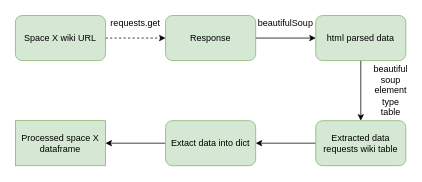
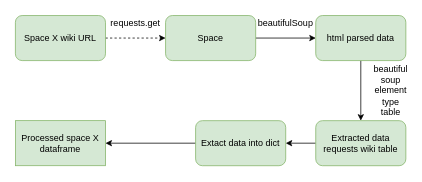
- <mxCell id="5" value="Response" style="rounded=1;whiteSpace=wrap;html=1;fillColor=#d5e8d4;strokeColor=#82b366;" vertex="1" parent="1"><mxGeometry x="220" y="20" width="120" height="60" as="geometry" /></mxCell>
+ <mxCell id="5" value="Space" style="rounded=1;whiteSpace=wrap;html=1;fillColor=#d5e8d4;strokeColor=#82b366;" vertex="1" parent="1"><mxGeometry x="220" y="20" width="120" height="60" as="geometry" /></mxCell>
- <mxCell id="11" value="Extact data into dict" style="rounded=1;whiteSpace=wrap;html=1;fillColor=#d5e8d4;strokeColor=#82b366;" vertex="1" parent="1"><mxGeometry x="220" y="160" width="120" height="60" as="geometry" /></mxCell>
+ <mxCell id="11" value="Extact data into dict" style="rounded=1;whiteSpace=wrap;html=1;fillColor=#d5e8d4;strokeColor=#82b366;" vertex="1" parent="1"><mxGeometry x="260" y="160" width="120" height="60" as="geometry" /></mxCell>
